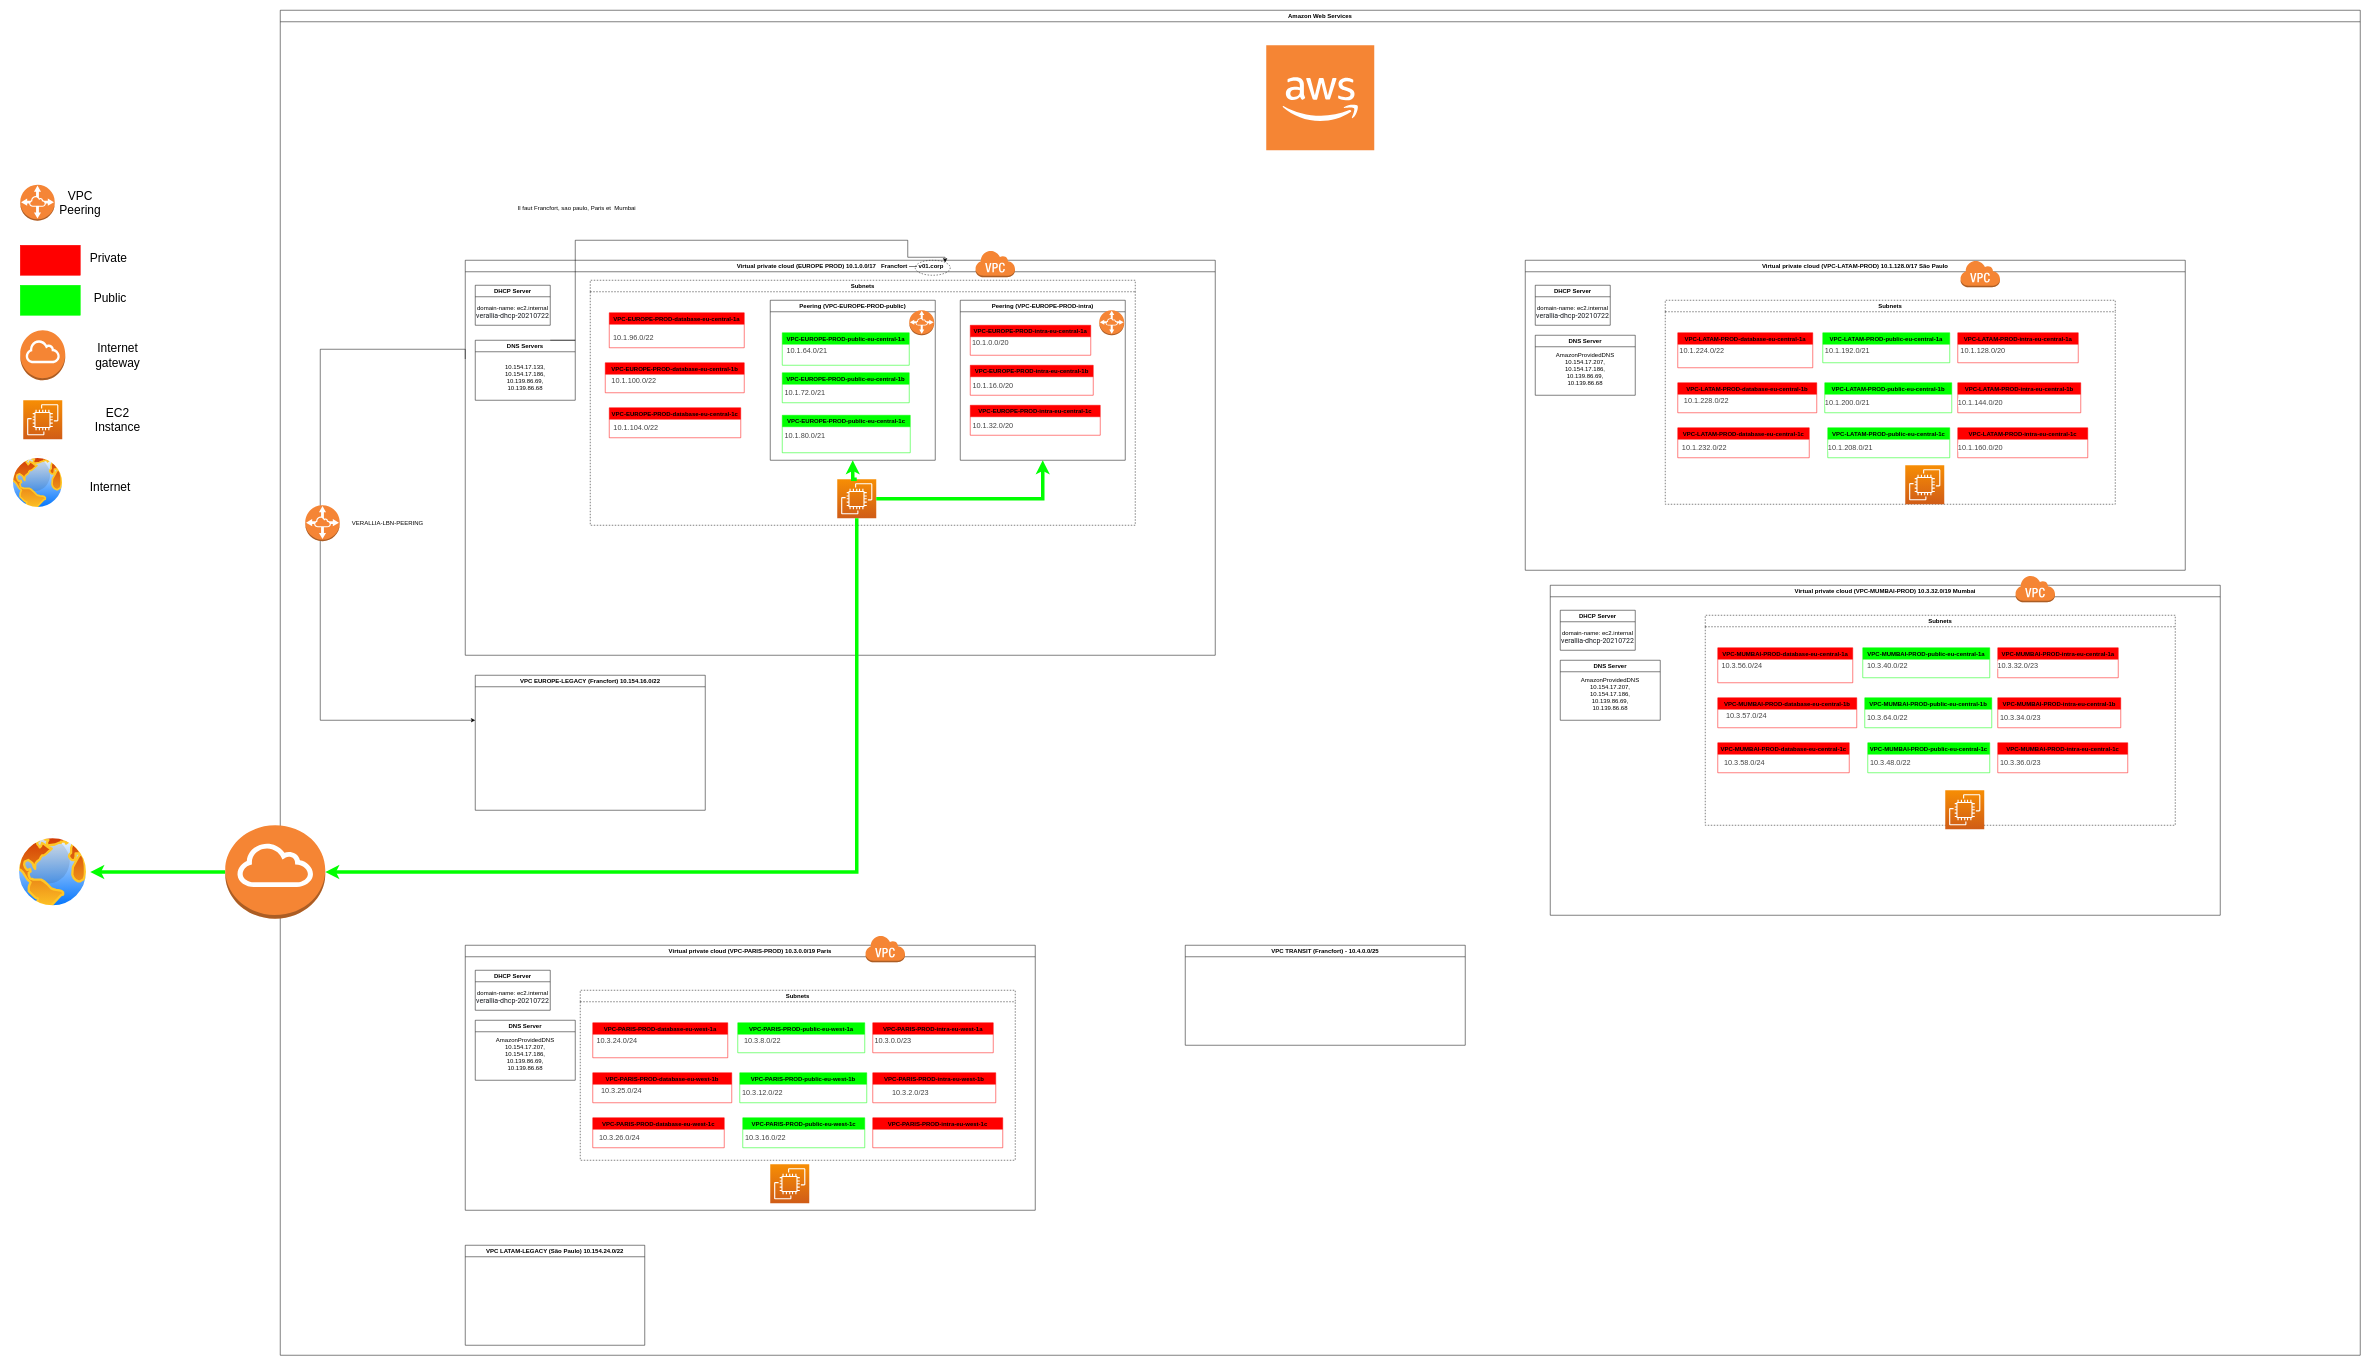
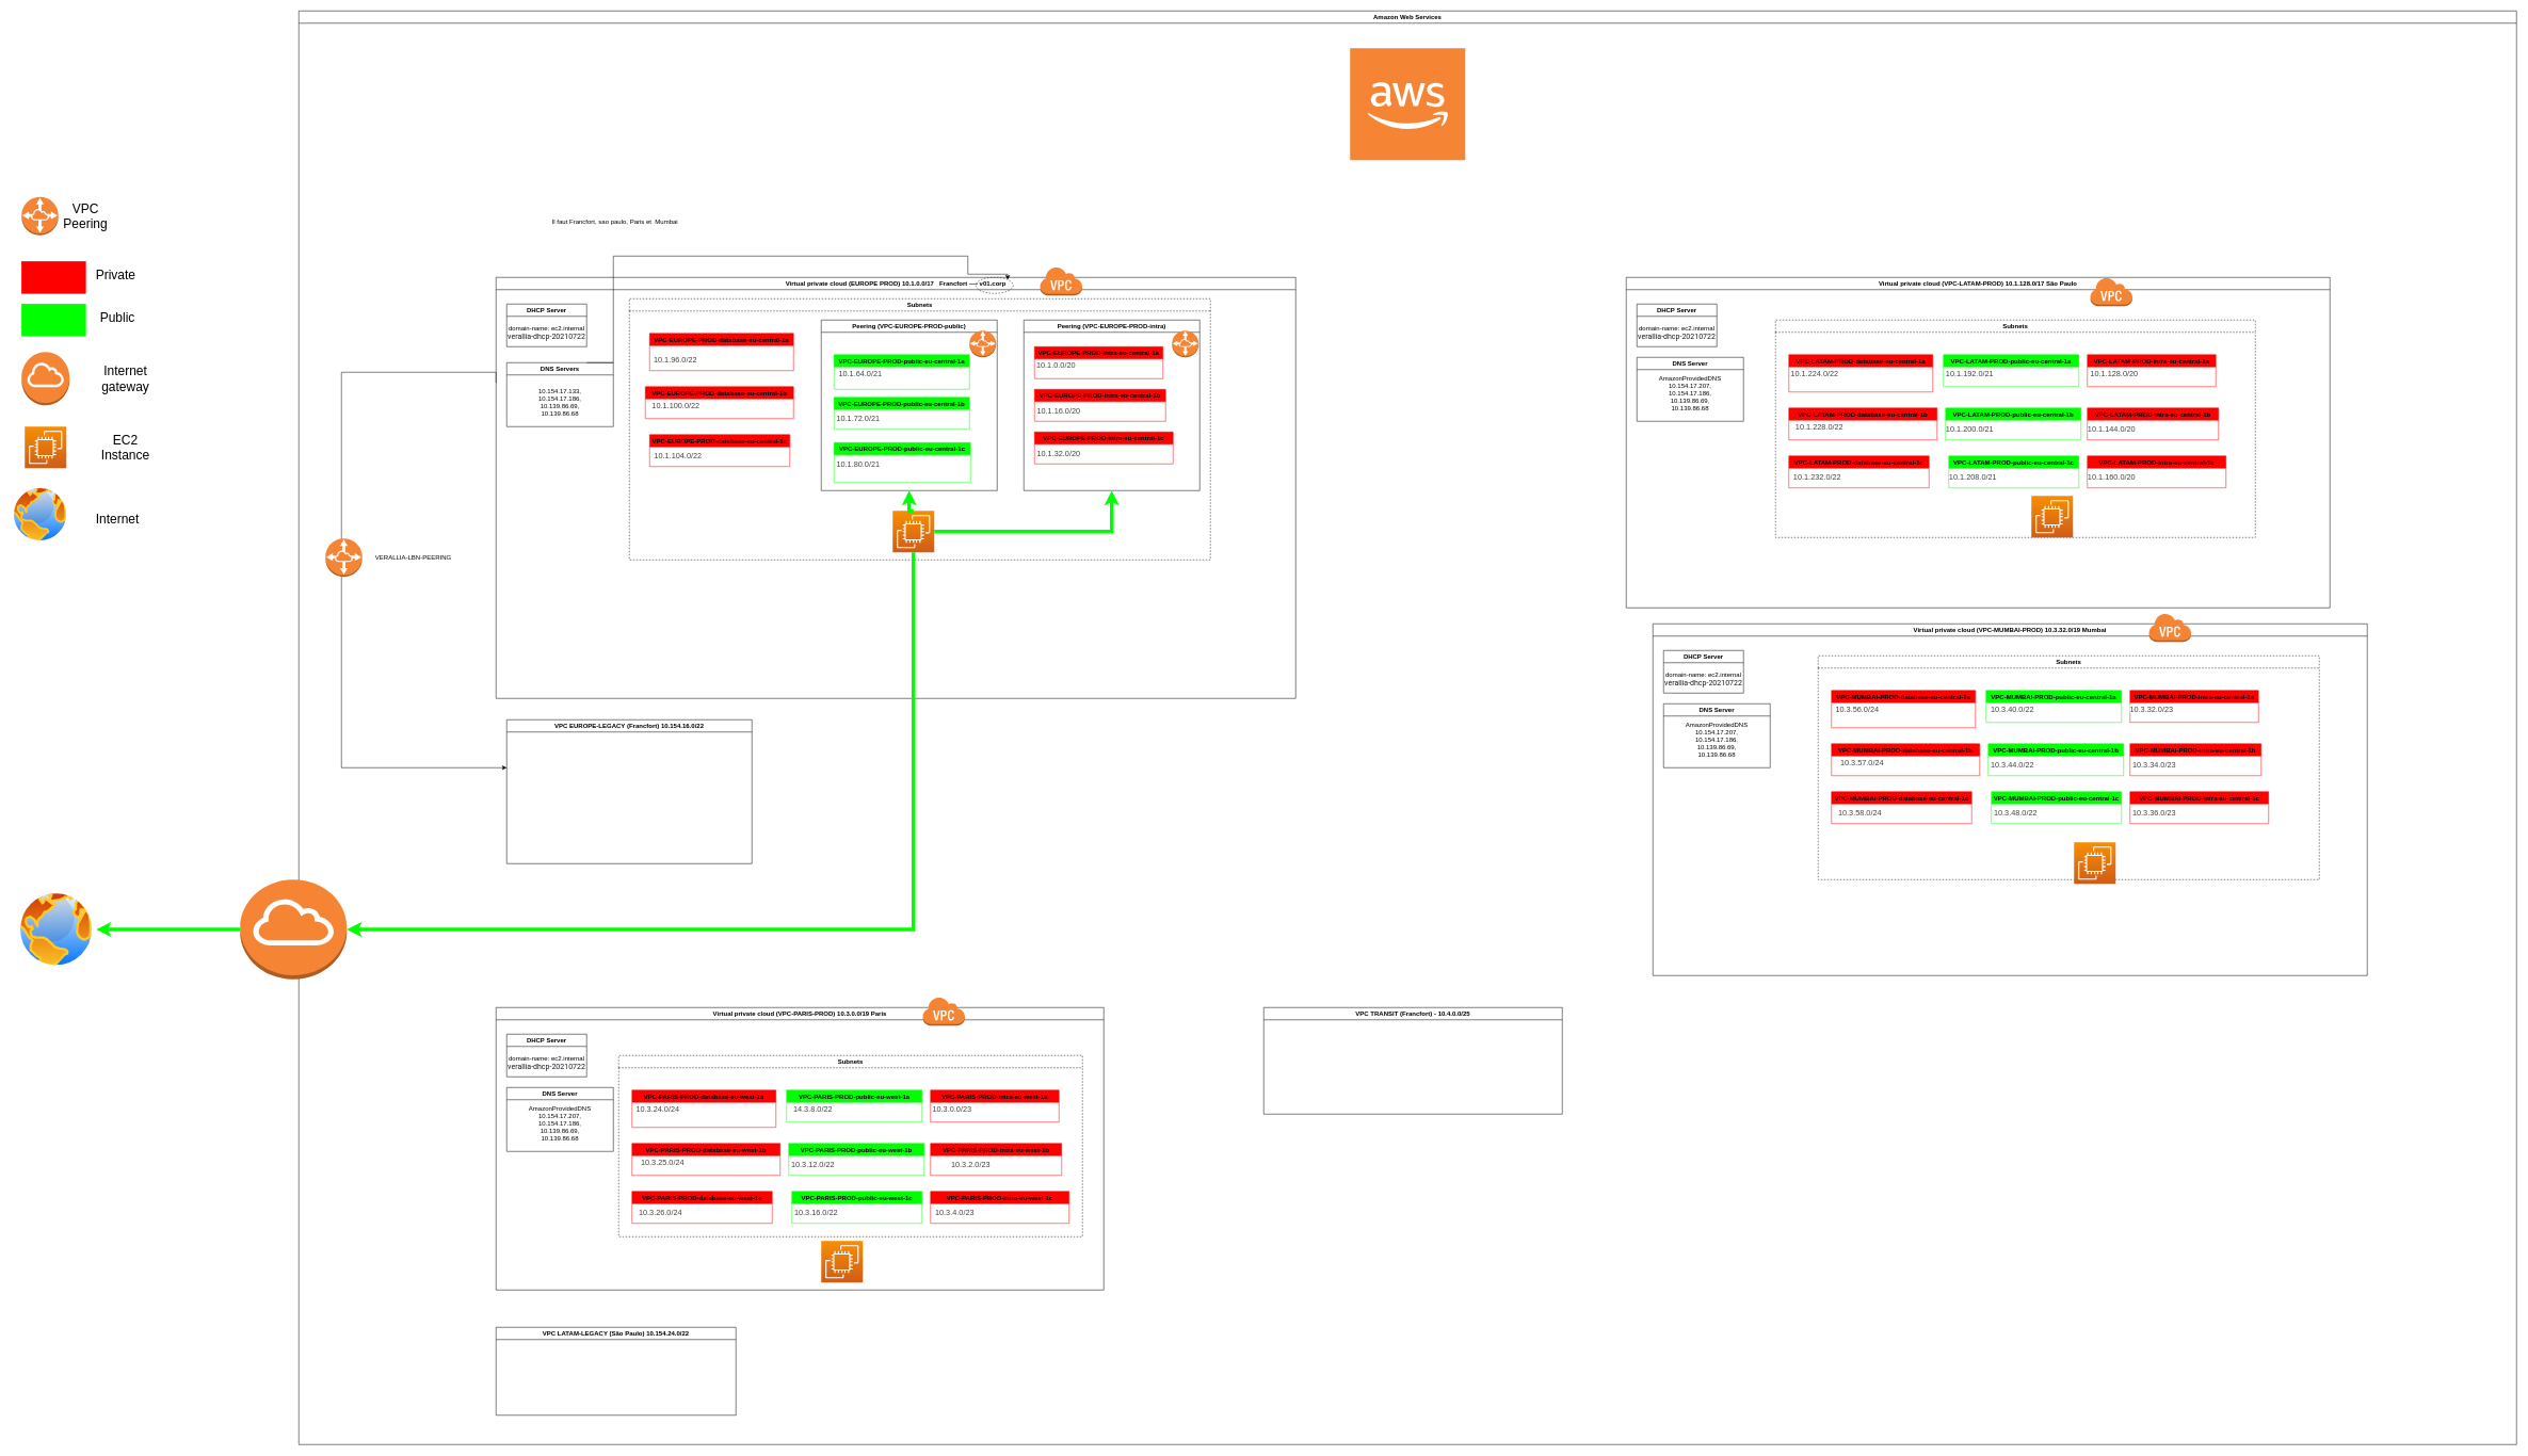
- <mxCell id="100" value="&lt;span style=&quot;color: rgb(68 , 68 , 68) ; font-family: &amp;#34;calibri&amp;#34; , sans-serif , &amp;#34;mongolian baiti&amp;#34; , &amp;#34;microsoft yi baiti&amp;#34; , &amp;#34;javanese text&amp;#34; , &amp;#34;yu gothic&amp;#34; ; font-size: 14.667px ; text-align: left ; background-color: rgb(255 , 255 , 255)&quot;&gt;10.3.64.0/22&lt;/span&gt;" style="text;html=1;align=center;verticalAlign=middle;resizable=0;points=[];autosize=1;strokeColor=none;fillColor=none;" parent="99" vertex="1"><mxGeometry y="30" width="90" height="20" as="geometry" /></mxCell>
+ <mxCell id="100" value="&lt;span style=&quot;color: rgb(68 , 68 , 68) ; font-family: &amp;#34;calibri&amp;#34; , sans-serif , &amp;#34;mongolian baiti&amp;#34; , &amp;#34;microsoft yi baiti&amp;#34; , &amp;#34;javanese text&amp;#34; , &amp;#34;yu gothic&amp;#34; ; font-size: 14.667px ; text-align: left ; background-color: rgb(255 , 255 , 255)&quot;&gt;10.3.44.0/22&lt;/span&gt;" style="text;html=1;align=center;verticalAlign=middle;resizable=0;points=[];autosize=1;strokeColor=none;fillColor=none;" parent="99" vertex="1"><mxGeometry y="30" width="90" height="20" as="geometry" /></mxCell>
- <mxCell id="77" value="&lt;span style=&quot;color: rgb(68 , 68 , 68) ; font-family: &amp;#34;calibri&amp;#34; , sans-serif , &amp;#34;mongolian baiti&amp;#34; , &amp;#34;microsoft yi baiti&amp;#34; , &amp;#34;javanese text&amp;#34; , &amp;#34;yu gothic&amp;#34; ; font-size: 14.667px ; text-align: left ; background-color: rgb(255 , 255 , 255)&quot;&gt;10.3.8.0/22&lt;/span&gt;" style="text;html=1;align=center;verticalAlign=middle;resizable=0;points=[];autosize=1;strokeColor=none;fillColor=none;" parent="76" vertex="1"><mxGeometry x="9" y="25" width="80" height="20" as="geometry" /></mxCell>
+ <mxCell id="77" value="&lt;span style=&quot;color: rgb(68 , 68 , 68) ; font-family: &amp;#34;calibri&amp;#34; , sans-serif , &amp;#34;mongolian baiti&amp;#34; , &amp;#34;microsoft yi baiti&amp;#34; , &amp;#34;javanese text&amp;#34; , &amp;#34;yu gothic&amp;#34; ; font-size: 14.667px ; text-align: left ; background-color: rgb(255 , 255 , 255)&quot;&gt;14.3.8.0/22&lt;/span&gt;" style="text;html=1;align=center;verticalAlign=middle;resizable=0;points=[];autosize=1;strokeColor=none;fillColor=none;" parent="76" vertex="1"><mxGeometry x="9" y="25" width="80" height="20" as="geometry" /></mxCell>
+ <mxCell id="83" value="&lt;span style=&quot;color: rgb(68 , 68 , 68) ; font-family: &amp;#34;calibri&amp;#34; , sans-serif , &amp;#34;mongolian baiti&amp;#34; , &amp;#34;microsoft yi baiti&amp;#34; , &amp;#34;javanese text&amp;#34; , &amp;#34;yu gothic&amp;#34; ; font-size: 14.667px ; text-align: left ; background-color: rgb(255 , 255 , 255)&quot;&gt;10.3.4.0/23&lt;/span&gt;" style="text;html=1;align=center;verticalAlign=middle;resizable=0;points=[];autosize=1;strokeColor=none;fillColor=none;" parent="82" vertex="1"><mxGeometry x="5" y="30" width="80" height="20" as="geometry" /></mxCell>
- <mxCell id="114" value="VPC LATAM-LEGACY (São Paulo) 10.154.24.0/22" style="swimlane;strokeColor=#000000;fillColor=none;gradientColor=none;" parent="1" vertex="1"><mxGeometry x="930" y="2490" width="359" height="200" as="geometry" /></mxCell>
+ <mxCell id="114" value="VPC LATAM-LEGACY (São Paulo) 10.154.24.0/22" style="swimlane;strokeColor=#000000;fillColor=none;gradientColor=none;" parent="1" vertex="1"><mxGeometry x="930" y="2490" width="450" height="165" as="geometry" /></mxCell>
